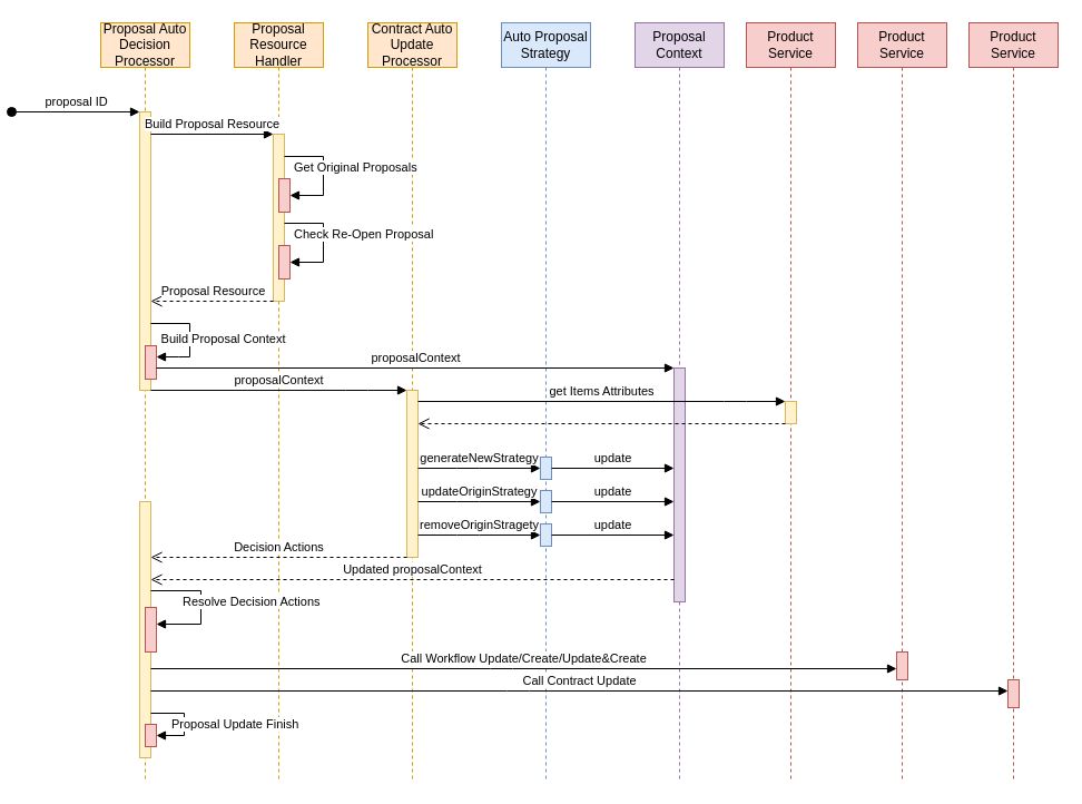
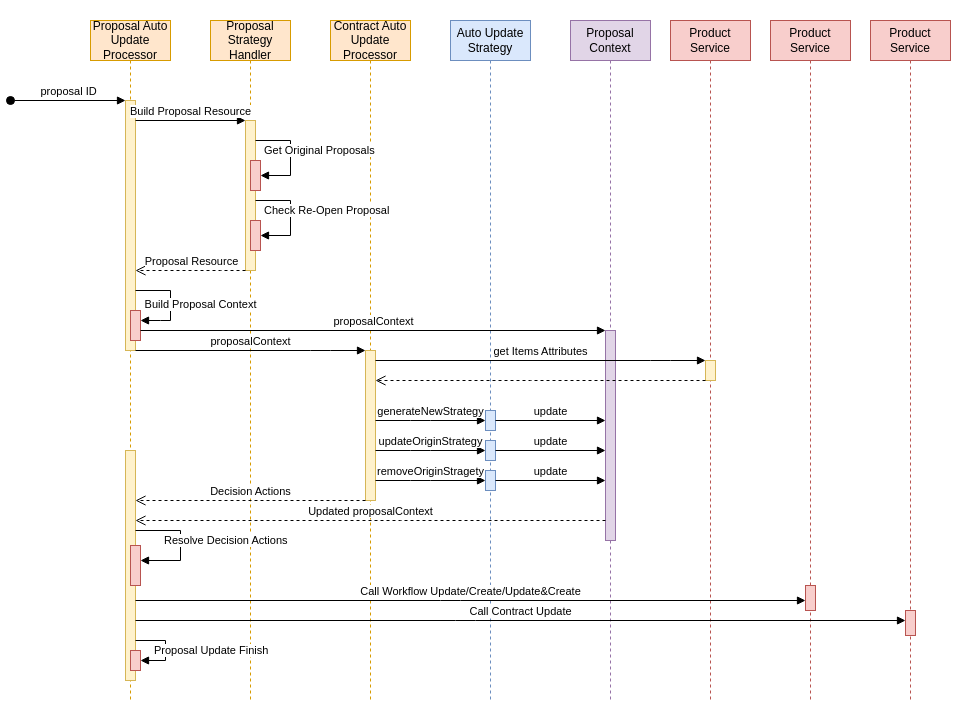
- <mxCell id="2" value="&lt;font style=&quot;font-size: 12px&quot;&gt;Proposal Auto Decision Processor&lt;/font&gt;" style="shape=umlLifeline;perimeter=lifelinePerimeter;whiteSpace=wrap;html=1;container=1;collapsible=0;recursiveResize=0;outlineConnect=0;fillColor=#ffe6cc;strokeColor=#d79b00;" vertex="1" parent="1"><mxGeometry x="20" y="20" width="80" height="680" as="geometry" /></mxCell>
+ <mxCell id="2" value="&lt;font style=&quot;font-size: 12px&quot;&gt;Proposal Auto Update Processor&lt;/font&gt;" style="shape=umlLifeline;perimeter=lifelinePerimeter;whiteSpace=wrap;html=1;container=1;collapsible=0;recursiveResize=0;outlineConnect=0;fillColor=#ffe6cc;strokeColor=#d79b00;" vertex="1" parent="1"><mxGeometry x="20" y="20" width="80" height="680" as="geometry" /></mxCell>
- <mxCell id="6" value="&lt;font style=&quot;font-size: 12px&quot;&gt;Proposal &lt;br&gt;Resource Handler&lt;/font&gt;" style="shape=umlLifeline;perimeter=lifelinePerimeter;whiteSpace=wrap;html=1;container=1;collapsible=0;recursiveResize=0;outlineConnect=0;fillColor=#ffe6cc;strokeColor=#d79b00;" vertex="1" parent="1"><mxGeometry x="140" y="20" width="80" height="680" as="geometry" /></mxCell>
+ <mxCell id="6" value="&lt;font style=&quot;font-size: 12px&quot;&gt;Proposal &lt;br&gt;Strategy Handler&lt;/font&gt;" style="shape=umlLifeline;perimeter=lifelinePerimeter;whiteSpace=wrap;html=1;container=1;collapsible=0;recursiveResize=0;outlineConnect=0;fillColor=#ffe6cc;strokeColor=#d79b00;" vertex="1" parent="1"><mxGeometry x="140" y="20" width="80" height="680" as="geometry" /></mxCell>
- <mxCell id="16" value="Auto Proposal Strategy" style="shape=umlLifeline;perimeter=lifelinePerimeter;whiteSpace=wrap;html=1;container=1;collapsible=0;recursiveResize=0;outlineConnect=0;fillColor=#dae8fc;strokeColor=#6c8ebf;" vertex="1" parent="1"><mxGeometry x="380" y="20" width="80" height="680" as="geometry" /></mxCell>
+ <mxCell id="16" value="Auto Update Strategy" style="shape=umlLifeline;perimeter=lifelinePerimeter;whiteSpace=wrap;html=1;container=1;collapsible=0;recursiveResize=0;outlineConnect=0;fillColor=#dae8fc;strokeColor=#6c8ebf;" vertex="1" parent="1"><mxGeometry x="380" y="20" width="80" height="680" as="geometry" /></mxCell>
